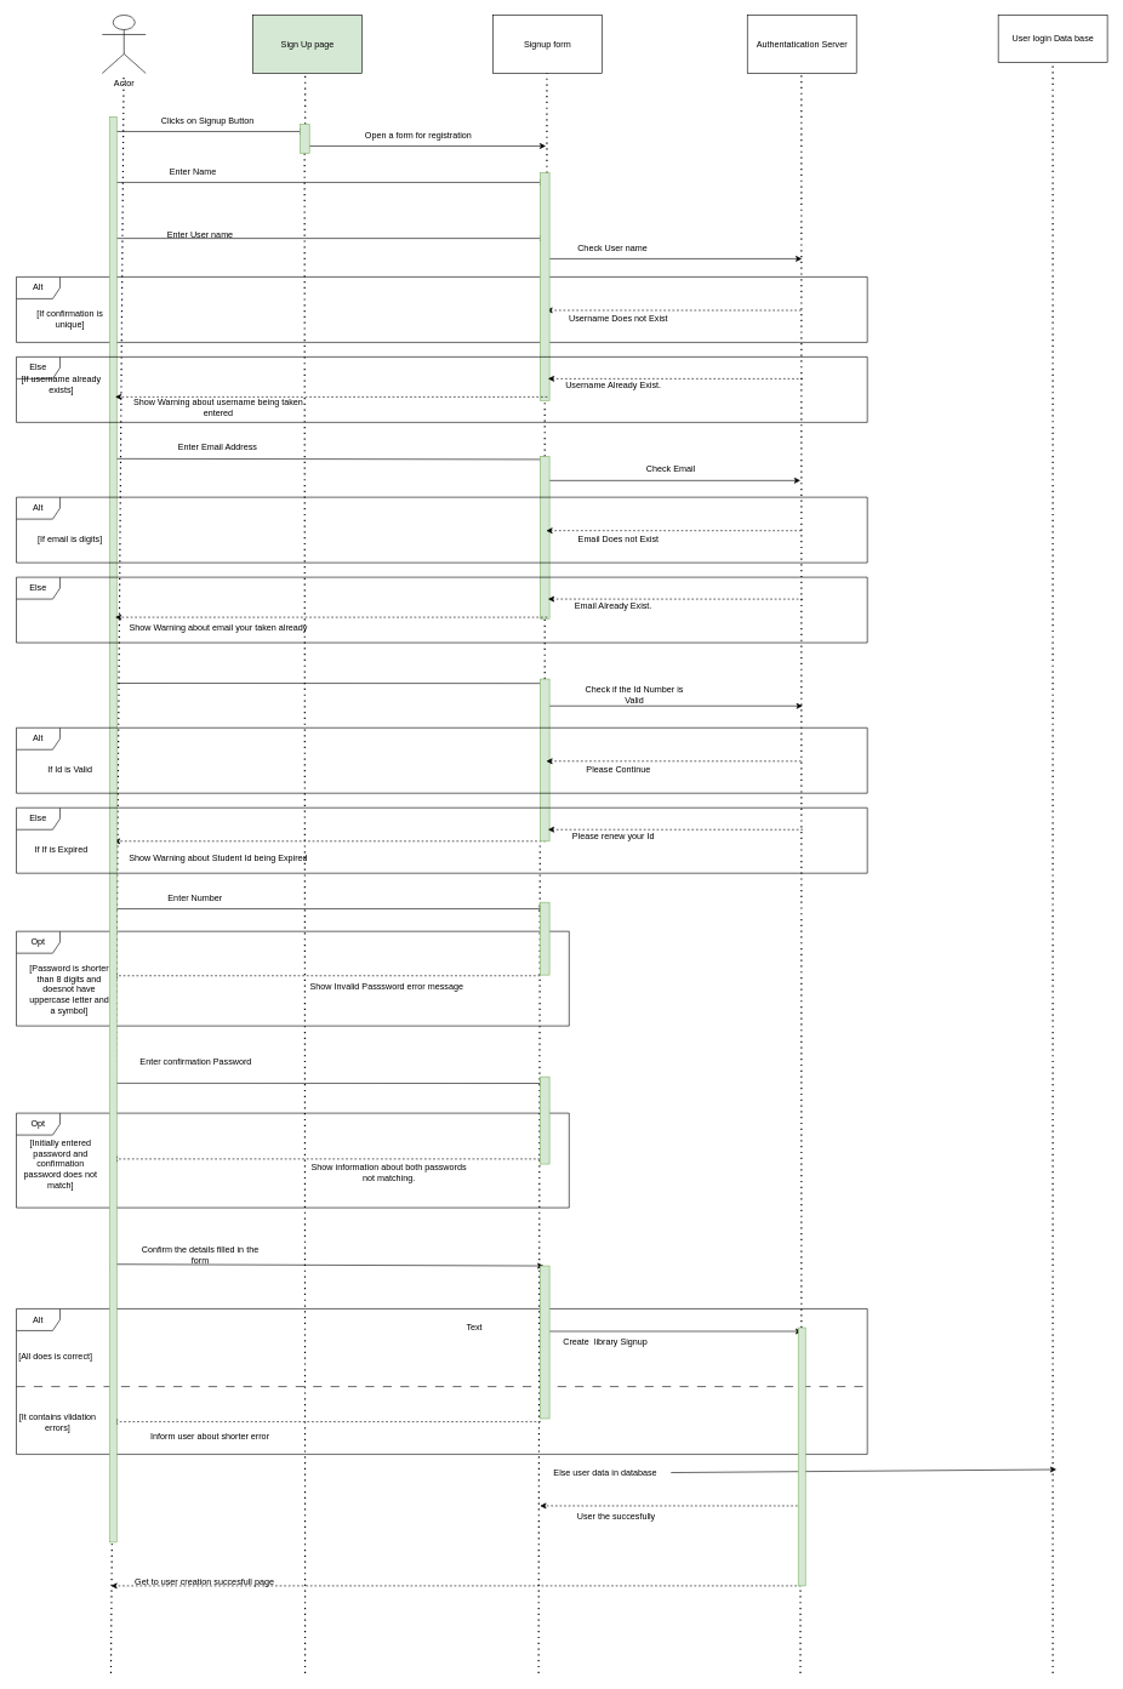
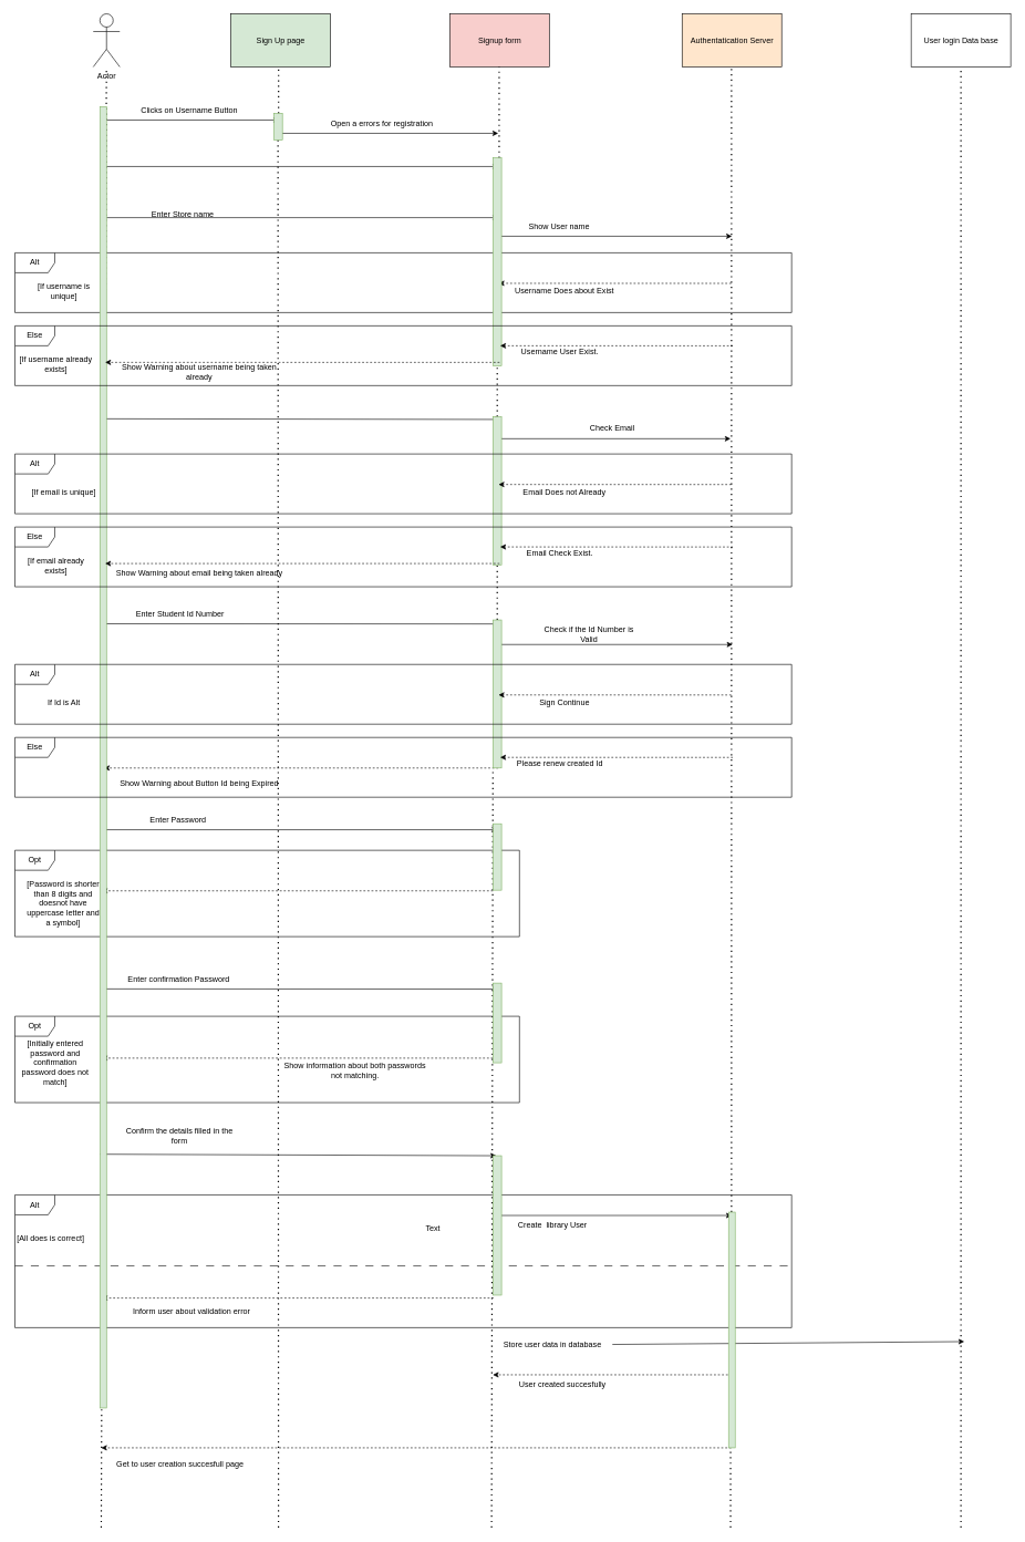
- <mxCell id="27" value="User login Data base" style="html=1;" parent="1" vertex="1"><mxGeometry x="1372" y="20" width="150" height="65" as="geometry" /></mxCell>
+ <mxCell id="27" value="User login Data base" style="html=1;" parent="1" vertex="1"><mxGeometry x="1372" y="20" width="150" height="80" as="geometry" /></mxCell>
- <mxCell id="5" value="Actor" style="shape=umlActor;verticalLabelPosition=bottom;verticalAlign=top;html=1;" parent="1" vertex="1"><mxGeometry x="140" y="20" width="60" height="80" as="geometry" /></mxCell>
+ <mxCell id="5" value="Actor" style="shape=umlActor;verticalLabelPosition=bottom;verticalAlign=top;html=1;" parent="1" vertex="1"><mxGeometry x="140" y="20" width="40" height="80" as="geometry" /></mxCell>
- <mxCell id="7" value="Signup form" style="html=1;" parent="1" vertex="1"><mxGeometry x="677" y="20" width="150" height="80" as="geometry" /></mxCell>
+ <mxCell id="7" value="Signup form" style="html=1;fillColor=#f8cecc;" parent="1" vertex="1"><mxGeometry x="677" y="20" width="150" height="80" as="geometry" /></mxCell>
- <mxCell id="8" value="Authentatication Server" style="html=1;" parent="1" vertex="1"><mxGeometry x="1027" y="20" width="150" height="80" as="geometry" /></mxCell>
+ <mxCell id="8" value="Authentatication Server" style="html=1;fillColor=#ffe6cc;" parent="1" vertex="1"><mxGeometry x="1027" y="20" width="150" height="80" as="geometry" /></mxCell>
- <mxCell id="14" value="Clicks on Signup Button" style="text;html=1;strokeColor=none;fillColor=none;align=center;verticalAlign=middle;whiteSpace=wrap;rounded=0;" parent="1" vertex="1"><mxGeometry x="170" y="150" width="230" height="30" as="geometry" /></mxCell>
+ <mxCell id="14" value="Clicks on Username Button" style="text;html=1;strokeColor=none;fillColor=none;align=center;verticalAlign=middle;whiteSpace=wrap;rounded=0;" parent="1" vertex="1"><mxGeometry x="170" y="150" width="230" height="30" as="geometry" /></mxCell>
- <mxCell id="16" value="Open a form for registration" style="text;html=1;strokeColor=none;fillColor=none;align=center;verticalAlign=middle;whiteSpace=wrap;rounded=0;" parent="1" vertex="1"><mxGeometry x="420" y="170" width="310" height="30" as="geometry" /></mxCell>
+ <mxCell id="16" value="Open a errors for registration" style="text;html=1;strokeColor=none;fillColor=none;align=center;verticalAlign=middle;whiteSpace=wrap;rounded=0;" parent="1" vertex="1"><mxGeometry x="420" y="170" width="310" height="30" as="geometry" /></mxCell>
- <mxCell id="18" value="Enter Name" style="text;html=1;strokeColor=none;fillColor=none;align=center;verticalAlign=middle;whiteSpace=wrap;rounded=0;" parent="1" vertex="1"><mxGeometry x="195" y="220" width="140" height="30" as="geometry" /></mxCell>
- <mxCell id="20" value="Enter User name" style="text;html=1;strokeColor=none;fillColor=none;align=center;verticalAlign=middle;whiteSpace=wrap;rounded=0;" parent="1" vertex="1"><mxGeometry x="180" y="307" width="190" height="30" as="geometry" /></mxCell>
+ <mxCell id="20" value="Enter Store name" style="text;html=1;strokeColor=none;fillColor=none;align=center;verticalAlign=middle;whiteSpace=wrap;rounded=0;" parent="1" vertex="1"><mxGeometry x="180" y="307" width="190" height="30" as="geometry" /></mxCell>
- <mxCell id="24" value="Check User name" style="text;html=1;strokeColor=none;fillColor=none;align=center;verticalAlign=middle;whiteSpace=wrap;rounded=0;" parent="1" vertex="1"><mxGeometry x="762" y="325" width="160" height="30" as="geometry" /></mxCell>
+ <mxCell id="24" value="Show User name" style="text;html=1;strokeColor=none;fillColor=none;align=center;verticalAlign=middle;whiteSpace=wrap;rounded=0;" parent="1" vertex="1"><mxGeometry x="762" y="325" width="160" height="30" as="geometry" /></mxCell>
- <mxCell id="26" value="[If confirmation is unique]" style="text;html=1;strokeColor=none;fillColor=none;align=center;verticalAlign=middle;whiteSpace=wrap;rounded=0;" parent="1" vertex="1"><mxGeometry x="40" y="410" width="112" height="55" as="geometry" /></mxCell>
+ <mxCell id="26" value="[If username is unique]" style="text;html=1;strokeColor=none;fillColor=none;align=center;verticalAlign=middle;whiteSpace=wrap;rounded=0;" parent="1" vertex="1"><mxGeometry x="40" y="410" width="112" height="55" as="geometry" /></mxCell>
- <mxCell id="29" value="Username Does not Exist" style="text;html=1;strokeColor=none;fillColor=none;align=center;verticalAlign=middle;whiteSpace=wrap;rounded=0;" parent="1" vertex="1"><mxGeometry x="730" y="422.5" width="240" height="30" as="geometry" /></mxCell>
+ <mxCell id="29" value="Username Does about Exist" style="text;html=1;strokeColor=none;fillColor=none;align=center;verticalAlign=middle;whiteSpace=wrap;rounded=0;" parent="1" vertex="1"><mxGeometry x="730" y="422.5" width="240" height="30" as="geometry" /></mxCell>
- <mxCell id="81" value="[If username already exists]" style="text;html=1;strokeColor=none;fillColor=none;align=center;verticalAlign=middle;whiteSpace=wrap;rounded=0;" vertex="1" parent="1"><mxGeometry x="28" y="500" width="112" height="55" as="geometry" /></mxCell>
+ <mxCell id="81" value="[If username already exists]" style="text;html=1;strokeColor=none;fillColor=none;align=center;verticalAlign=middle;whiteSpace=wrap;rounded=0;" vertex="1" parent="1"><mxGeometry x="28" y="520" width="112" height="55" as="geometry" /></mxCell>
- <mxCell id="84" value="Username Already Exist." style="text;html=1;strokeColor=none;fillColor=none;align=center;verticalAlign=middle;whiteSpace=wrap;rounded=0;" vertex="1" parent="1"><mxGeometry x="723" y="515" width="240" height="30" as="geometry" /></mxCell>
+ <mxCell id="84" value="Username User Exist." style="text;html=1;strokeColor=none;fillColor=none;align=center;verticalAlign=middle;whiteSpace=wrap;rounded=0;" vertex="1" parent="1"><mxGeometry x="723" y="515" width="240" height="30" as="geometry" /></mxCell>
- <mxCell id="82" value="Show Warning about username being taken entered" style="text;html=1;strokeColor=none;fillColor=none;align=center;verticalAlign=middle;whiteSpace=wrap;rounded=0;" vertex="1" parent="1"><mxGeometry x="165" y="545" width="270" height="30" as="geometry" /></mxCell>
+ <mxCell id="82" value="Show Warning about username being taken already" style="text;html=1;strokeColor=none;fillColor=none;align=center;verticalAlign=middle;whiteSpace=wrap;rounded=0;" vertex="1" parent="1"><mxGeometry x="165" y="545" width="270" height="30" as="geometry" /></mxCell>
- <mxCell id="22" value="Enter Email Address" style="text;html=1;strokeColor=none;fillColor=none;align=center;verticalAlign=middle;whiteSpace=wrap;rounded=0;" parent="1" vertex="1"><mxGeometry x="204" y="600" width="190" height="30" as="geometry" /></mxCell>
- <mxCell id="96" value="[If email is digits]" style="text;html=1;strokeColor=none;fillColor=none;align=center;verticalAlign=middle;whiteSpace=wrap;rounded=0;" vertex="1" parent="1"><mxGeometry x="40" y="713" width="112" height="55" as="geometry" /></mxCell>
+ <mxCell id="96" value="[If email is unique]" style="text;html=1;strokeColor=none;fillColor=none;align=center;verticalAlign=middle;whiteSpace=wrap;rounded=0;" vertex="1" parent="1"><mxGeometry x="40" y="713" width="112" height="55" as="geometry" /></mxCell>
- <mxCell id="97" value="Email Does not Exist" style="text;html=1;strokeColor=none;fillColor=none;align=center;verticalAlign=middle;whiteSpace=wrap;rounded=0;" vertex="1" parent="1"><mxGeometry x="730" y="725.5" width="240" height="30" as="geometry" /></mxCell>
+ <mxCell id="97" value="Email Does not Already" style="text;html=1;strokeColor=none;fillColor=none;align=center;verticalAlign=middle;whiteSpace=wrap;rounded=0;" vertex="1" parent="1"><mxGeometry x="730" y="725.5" width="240" height="30" as="geometry" /></mxCell>
- <mxCell id="103" value="Email Already Exist." style="text;html=1;strokeColor=none;fillColor=none;align=center;verticalAlign=middle;whiteSpace=wrap;rounded=0;" vertex="1" parent="1"><mxGeometry x="723" y="818" width="240" height="30" as="geometry" /></mxCell>
+ <mxCell id="103" value="Email Check Exist." style="text;html=1;strokeColor=none;fillColor=none;align=center;verticalAlign=middle;whiteSpace=wrap;rounded=0;" vertex="1" parent="1"><mxGeometry x="723" y="818" width="240" height="30" as="geometry" /></mxCell>
+ <mxCell id="100" value="[If email already exists]" style="text;html=1;strokeColor=none;fillColor=none;align=center;verticalAlign=middle;whiteSpace=wrap;rounded=0;" vertex="1" parent="1"><mxGeometry x="28" y="823" width="112" height="55" as="geometry" /></mxCell>
- <mxCell id="101" value="Show Warning about email your taken already" style="text;html=1;strokeColor=none;fillColor=none;align=center;verticalAlign=middle;whiteSpace=wrap;rounded=0;" vertex="1" parent="1"><mxGeometry x="165" y="848" width="270" height="30" as="geometry" /></mxCell>
+ <mxCell id="101" value="Show Warning about email being taken already" style="text;html=1;strokeColor=none;fillColor=none;align=center;verticalAlign=middle;whiteSpace=wrap;rounded=0;" vertex="1" parent="1"><mxGeometry x="165" y="848" width="270" height="30" as="geometry" /></mxCell>
+ <mxCell id="35" value="Enter Student Id Number" style="text;html=1;strokeColor=none;fillColor=none;align=center;verticalAlign=middle;whiteSpace=wrap;rounded=0;" parent="1" vertex="1"><mxGeometry x="176" y="910" width="190" height="30" as="geometry" /></mxCell>
- <mxCell id="37" value="Check if the Id Number is Valid" style="text;html=1;strokeColor=none;fillColor=none;align=center;verticalAlign=middle;whiteSpace=wrap;rounded=0;" parent="1" vertex="1"><mxGeometry x="802" y="940" width="140" height="30" as="geometry" /></mxCell>
+ <mxCell id="37" value="Check if the Id Number is Valid" style="text;html=1;strokeColor=none;fillColor=none;align=center;verticalAlign=middle;whiteSpace=wrap;rounded=0;" parent="1" vertex="1"><mxGeometry x="817" y="940" width="140" height="30" as="geometry" /></mxCell>
- <mxCell id="87" value="If Id is Valid" style="text;html=1;strokeColor=none;fillColor=none;align=center;verticalAlign=middle;whiteSpace=wrap;rounded=0;" vertex="1" parent="1"><mxGeometry x="40" y="1030" width="112" height="55" as="geometry" /></mxCell>
+ <mxCell id="87" value="If Id is Alt" style="text;html=1;strokeColor=none;fillColor=none;align=center;verticalAlign=middle;whiteSpace=wrap;rounded=0;" vertex="1" parent="1"><mxGeometry x="40" y="1030" width="112" height="55" as="geometry" /></mxCell>
- <mxCell id="88" value="Please Continue" style="text;html=1;strokeColor=none;fillColor=none;align=center;verticalAlign=middle;whiteSpace=wrap;rounded=0;" vertex="1" parent="1"><mxGeometry x="730" y="1042.5" width="240" height="30" as="geometry" /></mxCell>
+ <mxCell id="88" value="Sign Continue" style="text;html=1;strokeColor=none;fillColor=none;align=center;verticalAlign=middle;whiteSpace=wrap;rounded=0;" vertex="1" parent="1"><mxGeometry x="730" y="1042.5" width="240" height="30" as="geometry" /></mxCell>
- <mxCell id="93" value="Please renew your Id" style="text;html=1;strokeColor=none;fillColor=none;align=center;verticalAlign=middle;whiteSpace=wrap;rounded=0;" vertex="1" parent="1"><mxGeometry x="723" y="1135" width="240" height="30" as="geometry" /></mxCell>
+ <mxCell id="93" value="Please renew created Id" style="text;html=1;strokeColor=none;fillColor=none;align=center;verticalAlign=middle;whiteSpace=wrap;rounded=0;" vertex="1" parent="1"><mxGeometry x="723" y="1135" width="240" height="30" as="geometry" /></mxCell>
- <mxCell id="91" value="If If is Expired" style="text;html=1;strokeColor=none;fillColor=none;align=center;verticalAlign=middle;whiteSpace=wrap;rounded=0;" vertex="1" parent="1"><mxGeometry x="28" y="1140" width="112" height="55" as="geometry" /></mxCell>
- <mxCell id="92" value="Show Warning about Student Id being Expired" style="text;html=1;strokeColor=none;fillColor=none;align=center;verticalAlign=middle;whiteSpace=wrap;rounded=0;" vertex="1" parent="1"><mxGeometry x="165" y="1165" width="270" height="30" as="geometry" /></mxCell>
+ <mxCell id="92" value="Show Warning about Button Id being Expired" style="text;html=1;strokeColor=none;fillColor=none;align=center;verticalAlign=middle;whiteSpace=wrap;rounded=0;" vertex="1" parent="1"><mxGeometry x="165" y="1165" width="270" height="30" as="geometry" /></mxCell>
- <mxCell id="38" value="Enter Number" style="text;html=1;strokeColor=none;fillColor=none;align=center;verticalAlign=middle;whiteSpace=wrap;rounded=0;" parent="1" vertex="1"><mxGeometry x="173" y="1220" width="190" height="30" as="geometry" /></mxCell>
+ <mxCell id="38" value="Enter Password" style="text;html=1;strokeColor=none;fillColor=none;align=center;verticalAlign=middle;whiteSpace=wrap;rounded=0;" parent="1" vertex="1"><mxGeometry x="173" y="1220" width="190" height="30" as="geometry" /></mxCell>
- <mxCell id="40" value="Show Invalid Passsword error message" style="text;html=1;strokeColor=none;fillColor=none;align=center;verticalAlign=middle;whiteSpace=wrap;rounded=0;" parent="1" vertex="1"><mxGeometry x="423" y="1341" width="217" height="30" as="geometry" /></mxCell>
- <mxCell id="42" value="Enter confirmation Password" style="text;html=1;strokeColor=none;fillColor=none;align=center;verticalAlign=middle;whiteSpace=wrap;rounded=0;" parent="1" vertex="1"><mxGeometry x="174" y="1445" width="190" height="30" as="geometry" /></mxCell>
+ <mxCell id="42" value="Enter confirmation Password" style="text;html=1;strokeColor=none;fillColor=none;align=center;verticalAlign=middle;whiteSpace=wrap;rounded=0;" parent="1" vertex="1"><mxGeometry x="174" y="1460" width="190" height="30" as="geometry" /></mxCell>
- <mxCell id="49" value="Confirm the details filled in the form" style="text;html=1;strokeColor=none;fillColor=none;align=center;verticalAlign=middle;whiteSpace=wrap;rounded=0;" parent="1" vertex="1"><mxGeometry x="180" y="1710" width="190" height="30" as="geometry" /></mxCell>
+ <mxCell id="49" value="Confirm the details filled in the form" style="text;html=1;strokeColor=none;fillColor=none;align=center;verticalAlign=middle;whiteSpace=wrap;rounded=0;" parent="1" vertex="1"><mxGeometry x="175" y="1695" width="190" height="30" as="geometry" /></mxCell>
- <mxCell id="60" value="Text" style="text;html=1;strokeColor=none;fillColor=none;align=center;verticalAlign=middle;whiteSpace=wrap;rounded=0;" parent="1" vertex="1"><mxGeometry x="622" y="1810" width="60" height="30" as="geometry" /></mxCell>
+ <mxCell id="60" value="Text" style="text;html=1;strokeColor=none;fillColor=none;align=center;verticalAlign=middle;whiteSpace=wrap;rounded=0;" parent="1" vertex="1"><mxGeometry x="622" y="1835" width="60" height="30" as="geometry" /></mxCell>
- <mxCell id="56" value="Create&amp;nbsp; library Signup" style="text;html=1;strokeColor=none;fillColor=none;align=center;verticalAlign=middle;whiteSpace=wrap;rounded=0;" parent="1" vertex="1"><mxGeometry x="742" y="1830" width="180" height="30" as="geometry" /></mxCell>
+ <mxCell id="56" value="Create&amp;nbsp; library User" style="text;html=1;strokeColor=none;fillColor=none;align=center;verticalAlign=middle;whiteSpace=wrap;rounded=0;" parent="1" vertex="1"><mxGeometry x="742" y="1830" width="180" height="30" as="geometry" /></mxCell>
- <mxCell id="52" value="[It contains vlidation errors]" style="text;html=1;strokeColor=none;fillColor=none;align=center;verticalAlign=middle;whiteSpace=wrap;rounded=0;" parent="1" vertex="1"><mxGeometry x="23" y="1940" width="112" height="30" as="geometry" /></mxCell>
- <mxCell id="55" value="Inform user about shorter error" style="text;html=1;strokeColor=none;fillColor=none;align=center;verticalAlign=middle;whiteSpace=wrap;rounded=0;" parent="1" vertex="1"><mxGeometry x="165" y="1960" width="247" height="30" as="geometry" /></mxCell>
+ <mxCell id="55" value="Inform user about validation error" style="text;html=1;strokeColor=none;fillColor=none;align=center;verticalAlign=middle;whiteSpace=wrap;rounded=0;" parent="1" vertex="1"><mxGeometry x="165" y="1960" width="247" height="30" as="geometry" /></mxCell>
- <mxCell id="79" value="Else user data in database" style="text;html=1;strokeColor=none;fillColor=none;align=center;verticalAlign=middle;whiteSpace=wrap;rounded=0;" parent="1" vertex="1"><mxGeometry x="742" y="2010" width="180" height="30" as="geometry" /></mxCell>
+ <mxCell id="79" value="Store user data in database" style="text;html=1;strokeColor=none;fillColor=none;align=center;verticalAlign=middle;whiteSpace=wrap;rounded=0;" parent="1" vertex="1"><mxGeometry x="742" y="2010" width="180" height="30" as="geometry" /></mxCell>
- <mxCell id="58" value="User the succesfully" style="text;html=1;strokeColor=none;fillColor=none;align=center;verticalAlign=middle;whiteSpace=wrap;rounded=0;" parent="1" vertex="1"><mxGeometry x="742" y="2070" width="210" height="30" as="geometry" /></mxCell>
+ <mxCell id="58" value="User created succesfully" style="text;html=1;strokeColor=none;fillColor=none;align=center;verticalAlign=middle;whiteSpace=wrap;rounded=0;" parent="1" vertex="1"><mxGeometry x="742" y="2070" width="210" height="30" as="geometry" /></mxCell>
- <mxCell id="62" value="Get to user creation succesfull page" style="text;html=1;strokeColor=none;fillColor=none;align=center;verticalAlign=middle;whiteSpace=wrap;rounded=0;" parent="1" vertex="1"><mxGeometry x="176" y="2160" width="210" height="30" as="geometry" /></mxCell>
+ <mxCell id="62" value="Get to user creation succesfull page" style="text;html=1;strokeColor=none;fillColor=none;align=center;verticalAlign=middle;whiteSpace=wrap;rounded=0;" parent="1" vertex="1"><mxGeometry x="166" y="2190" width="210" height="30" as="geometry" /></mxCell>
